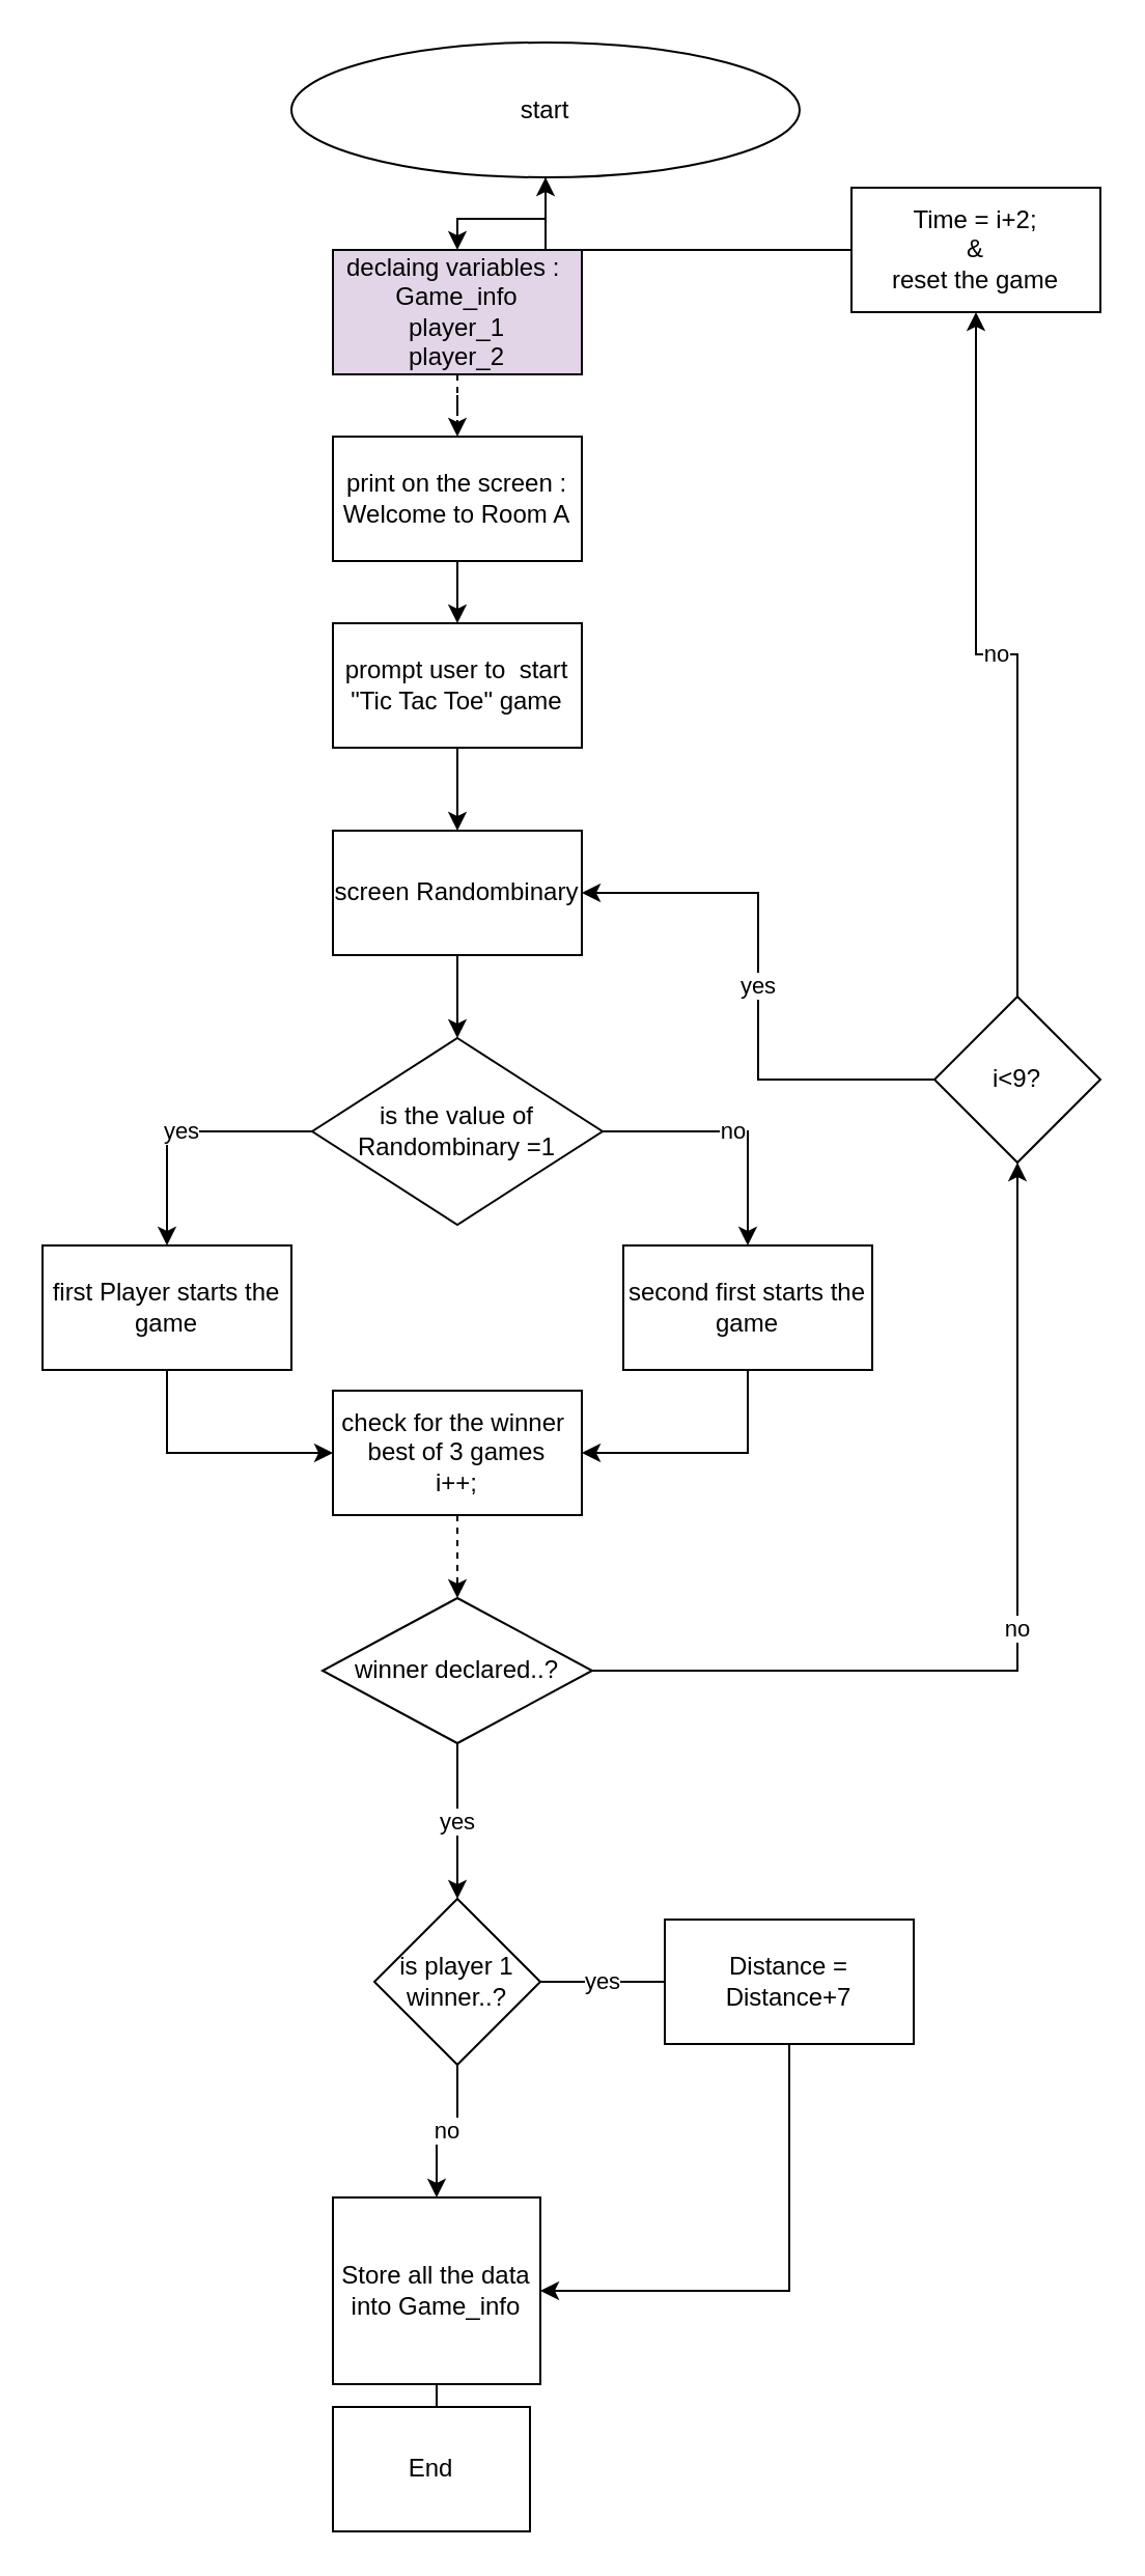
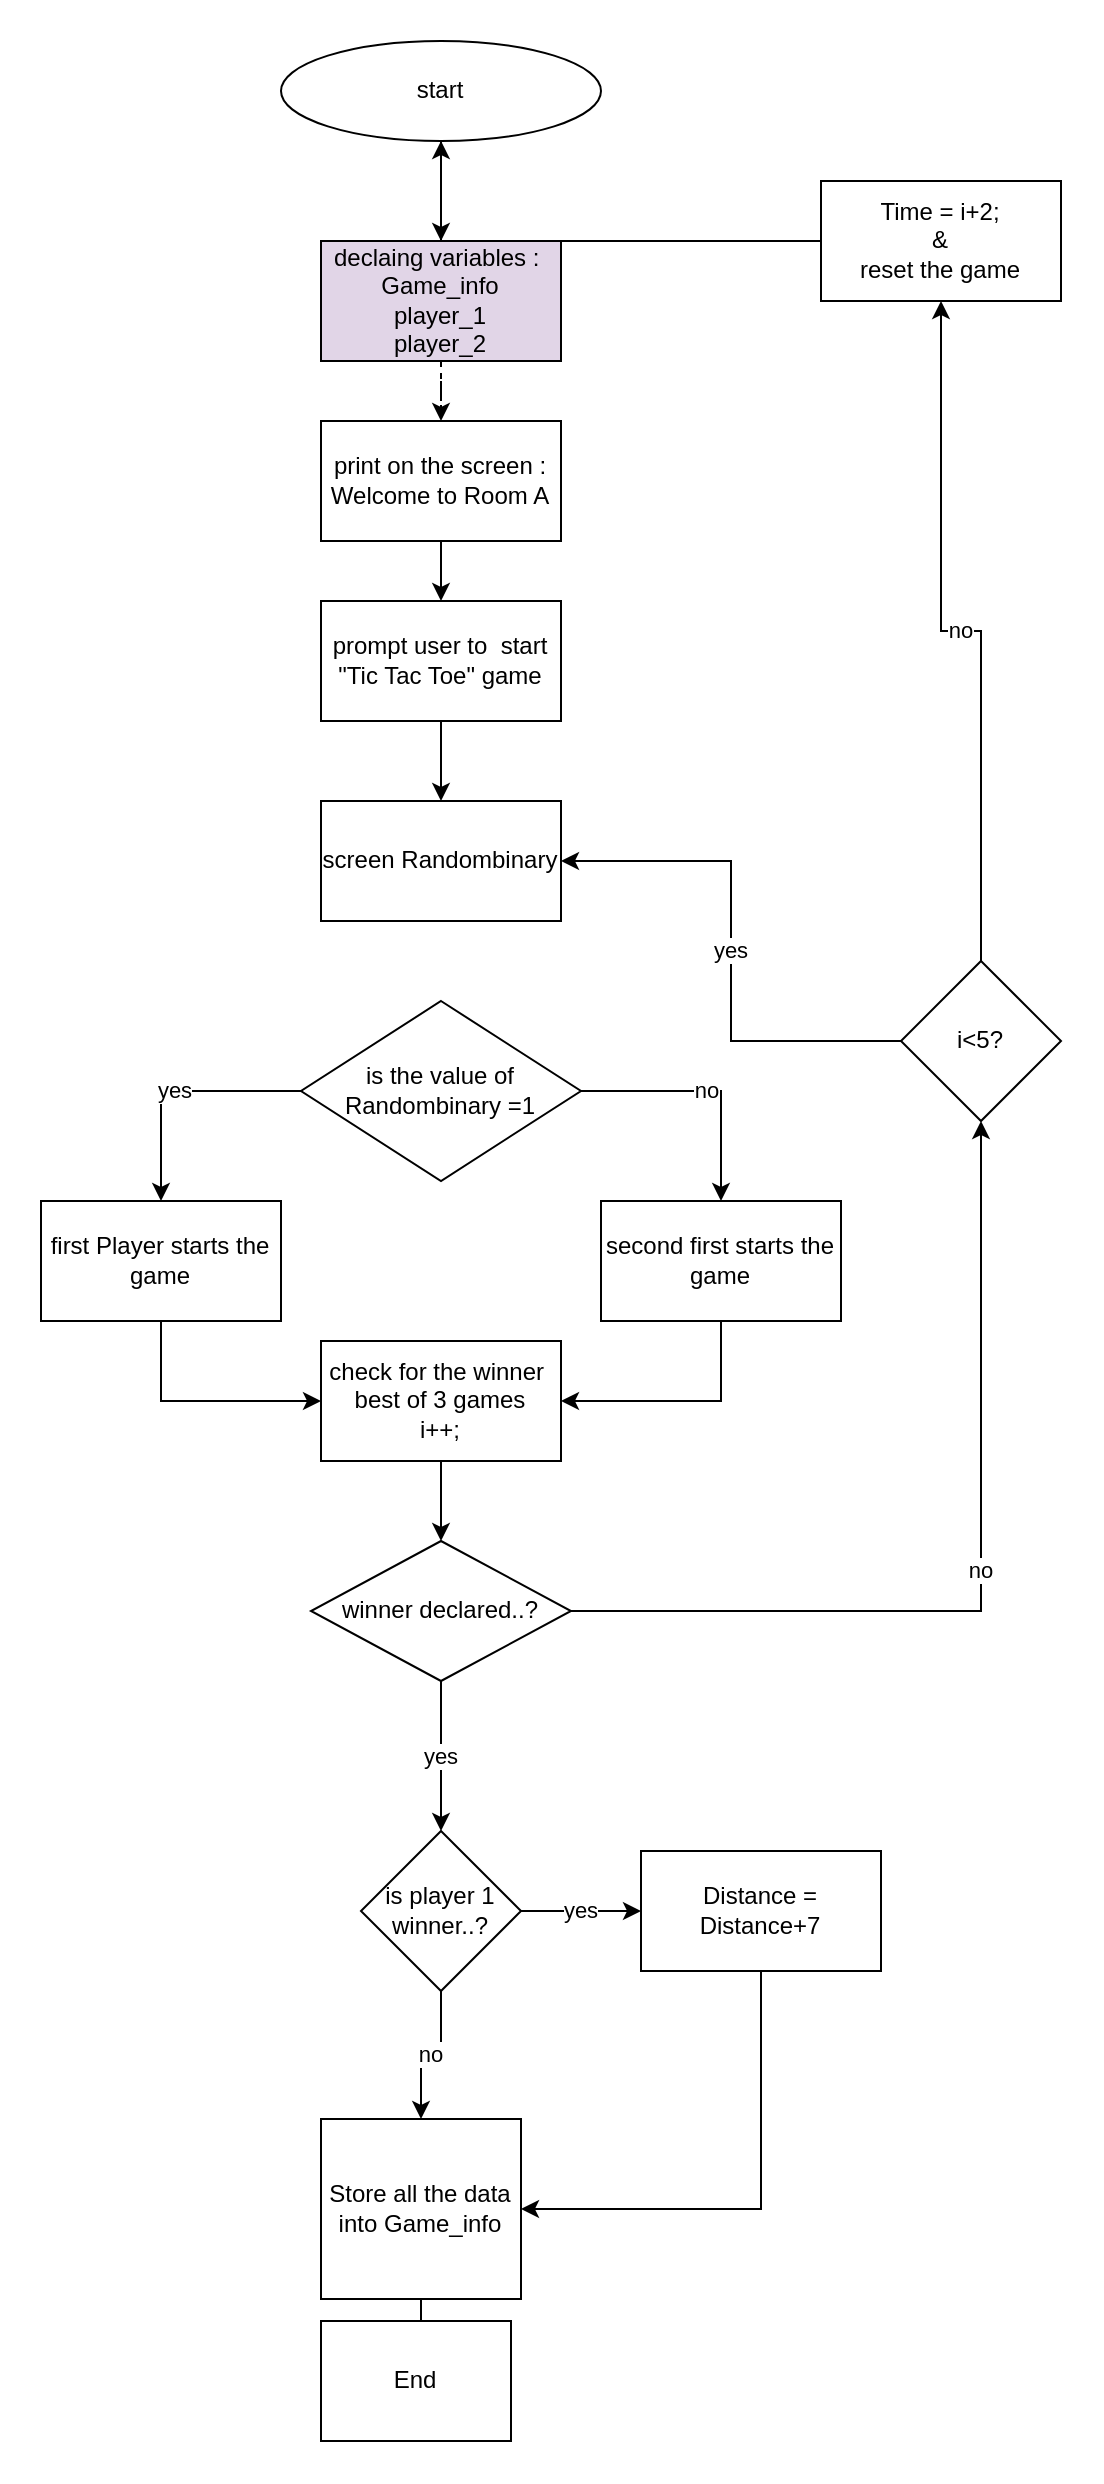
- <mxCell id="3" value="start" style="ellipse;whiteSpace=wrap;html=1;" vertex="1" parent="1"><mxGeometry x="140" y="20" width="245" height="65" as="geometry" /></mxCell>
+ <mxCell id="3" value="start" style="ellipse;whiteSpace=wrap;html=1;" vertex="1" parent="1"><mxGeometry x="140" y="20" width="160" height="50" as="geometry" /></mxCell>
- <mxCell id="10" value="" style="edgeStyle=orthogonalEdgeStyle;rounded=0;orthogonalLoop=1;jettySize=auto;html=1;" edge="1" parent="1" source="11" target="14"><mxGeometry relative="1" as="geometry" /></mxCell>
- <mxCell id="26" value="i&amp;lt;9?" style="rhombus;whiteSpace=wrap;html=1;" vertex="1" parent="1"><mxGeometry x="450" y="480" width="80" height="80" as="geometry" /></mxCell>
+ <mxCell id="26" value="i&amp;lt;5?" style="rhombus;whiteSpace=wrap;html=1;" vertex="1" parent="1"><mxGeometry x="450" y="480" width="80" height="80" as="geometry" /></mxCell>
- <mxCell id="19" value="" style="edgeStyle=orthogonalEdgeStyle;rounded=0;orthogonalLoop=1;jettySize=auto;html=1;dashed=1;" edge="1" parent="1" source="20" target="23"><mxGeometry relative="1" as="geometry" /></mxCell>
+ <mxCell id="19" value="" style="edgeStyle=orthogonalEdgeStyle;rounded=0;orthogonalLoop=1;jettySize=auto;html=1;" edge="1" parent="1" source="20" target="23"><mxGeometry relative="1" as="geometry" /></mxCell>
- <mxCell id="29" value="yes" style="edgeStyle=orthogonalEdgeStyle;rounded=0;orthogonalLoop=1;jettySize=auto;html=1;endArrow=none;" edge="1" parent="1" source="31" target="33"><mxGeometry relative="1" as="geometry" /></mxCell>
+ <mxCell id="29" value="yes" style="edgeStyle=orthogonalEdgeStyle;rounded=0;orthogonalLoop=1;jettySize=auto;html=1;" edge="1" parent="1" source="31" target="33"><mxGeometry relative="1" as="geometry" /></mxCell>
